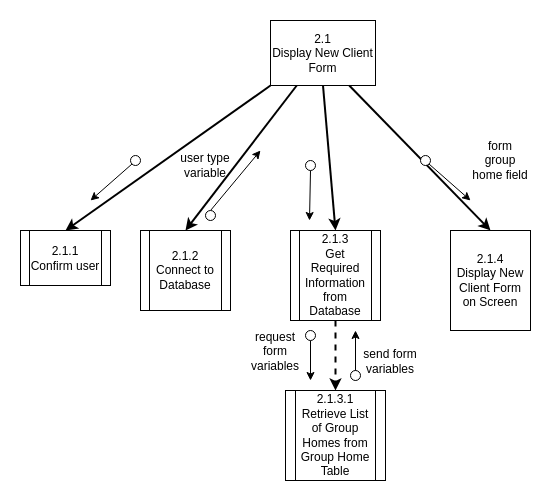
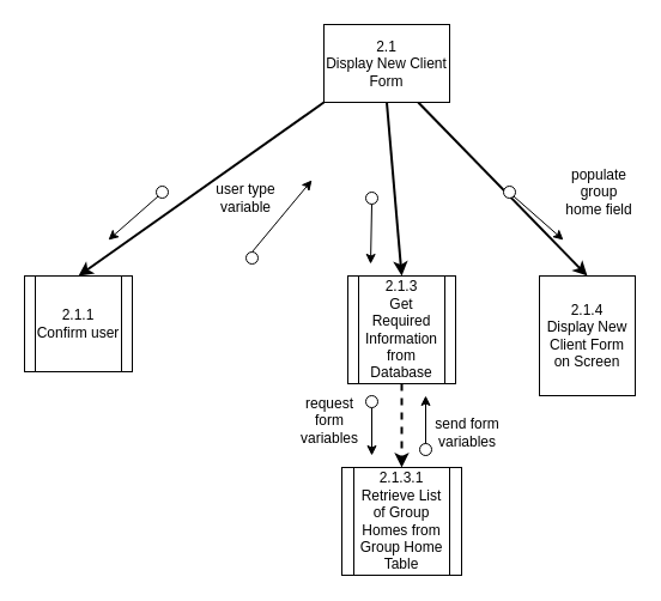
- <mxCell id="10" value="" style="endArrow=classic;html=1;strokeWidth=2;entryX=0.5;entryY=0;entryDx=0;entryDy=0;exitX=0.25;exitY=1;exitDx=0;exitDy=0;" parent="1" source="2" target="9" edge="1"><mxGeometry width="50" height="50" relative="1" as="geometry"><mxPoint x="227.5" y="100" as="sourcePoint" /><mxPoint x="392.5" y="220" as="targetPoint" /></mxGeometry></mxCell>
- <mxCell id="28" value="form group home field" style="text;html=1;strokeColor=none;fillColor=none;align=center;verticalAlign=middle;whiteSpace=wrap;rounded=0;" vertex="1" parent="1"><mxGeometry x="470" y="150" width="60" height="20" as="geometry" /></mxCell>
+ <mxCell id="28" value="populate group home field" style="text;html=1;strokeColor=none;fillColor=none;align=center;verticalAlign=middle;whiteSpace=wrap;rounded=0;" vertex="1" parent="1"><mxGeometry x="470" y="150" width="60" height="20" as="geometry" /></mxCell>
- <mxCell id="11" value="2.1.1&lt;br&gt;Confirm user" style="shape=process;whiteSpace=wrap;html=1;backgroundOutline=1;" vertex="1" parent="1"><mxGeometry x="20" y="230" width="90" height="55" as="geometry" /></mxCell>
+ <mxCell id="11" value="2.1.1&lt;br&gt;Confirm user" style="shape=process;whiteSpace=wrap;html=1;backgroundOutline=1;" vertex="1" parent="1"><mxGeometry x="20" y="230" width="90" height="80" as="geometry" /></mxCell>
- <mxCell id="9" value="2.1.2&lt;br&gt;Connect to Database" style="shape=process;whiteSpace=wrap;html=1;backgroundOutline=1;" parent="1" vertex="1"><mxGeometry x="140" y="230" width="90" height="80" as="geometry" /></mxCell>
